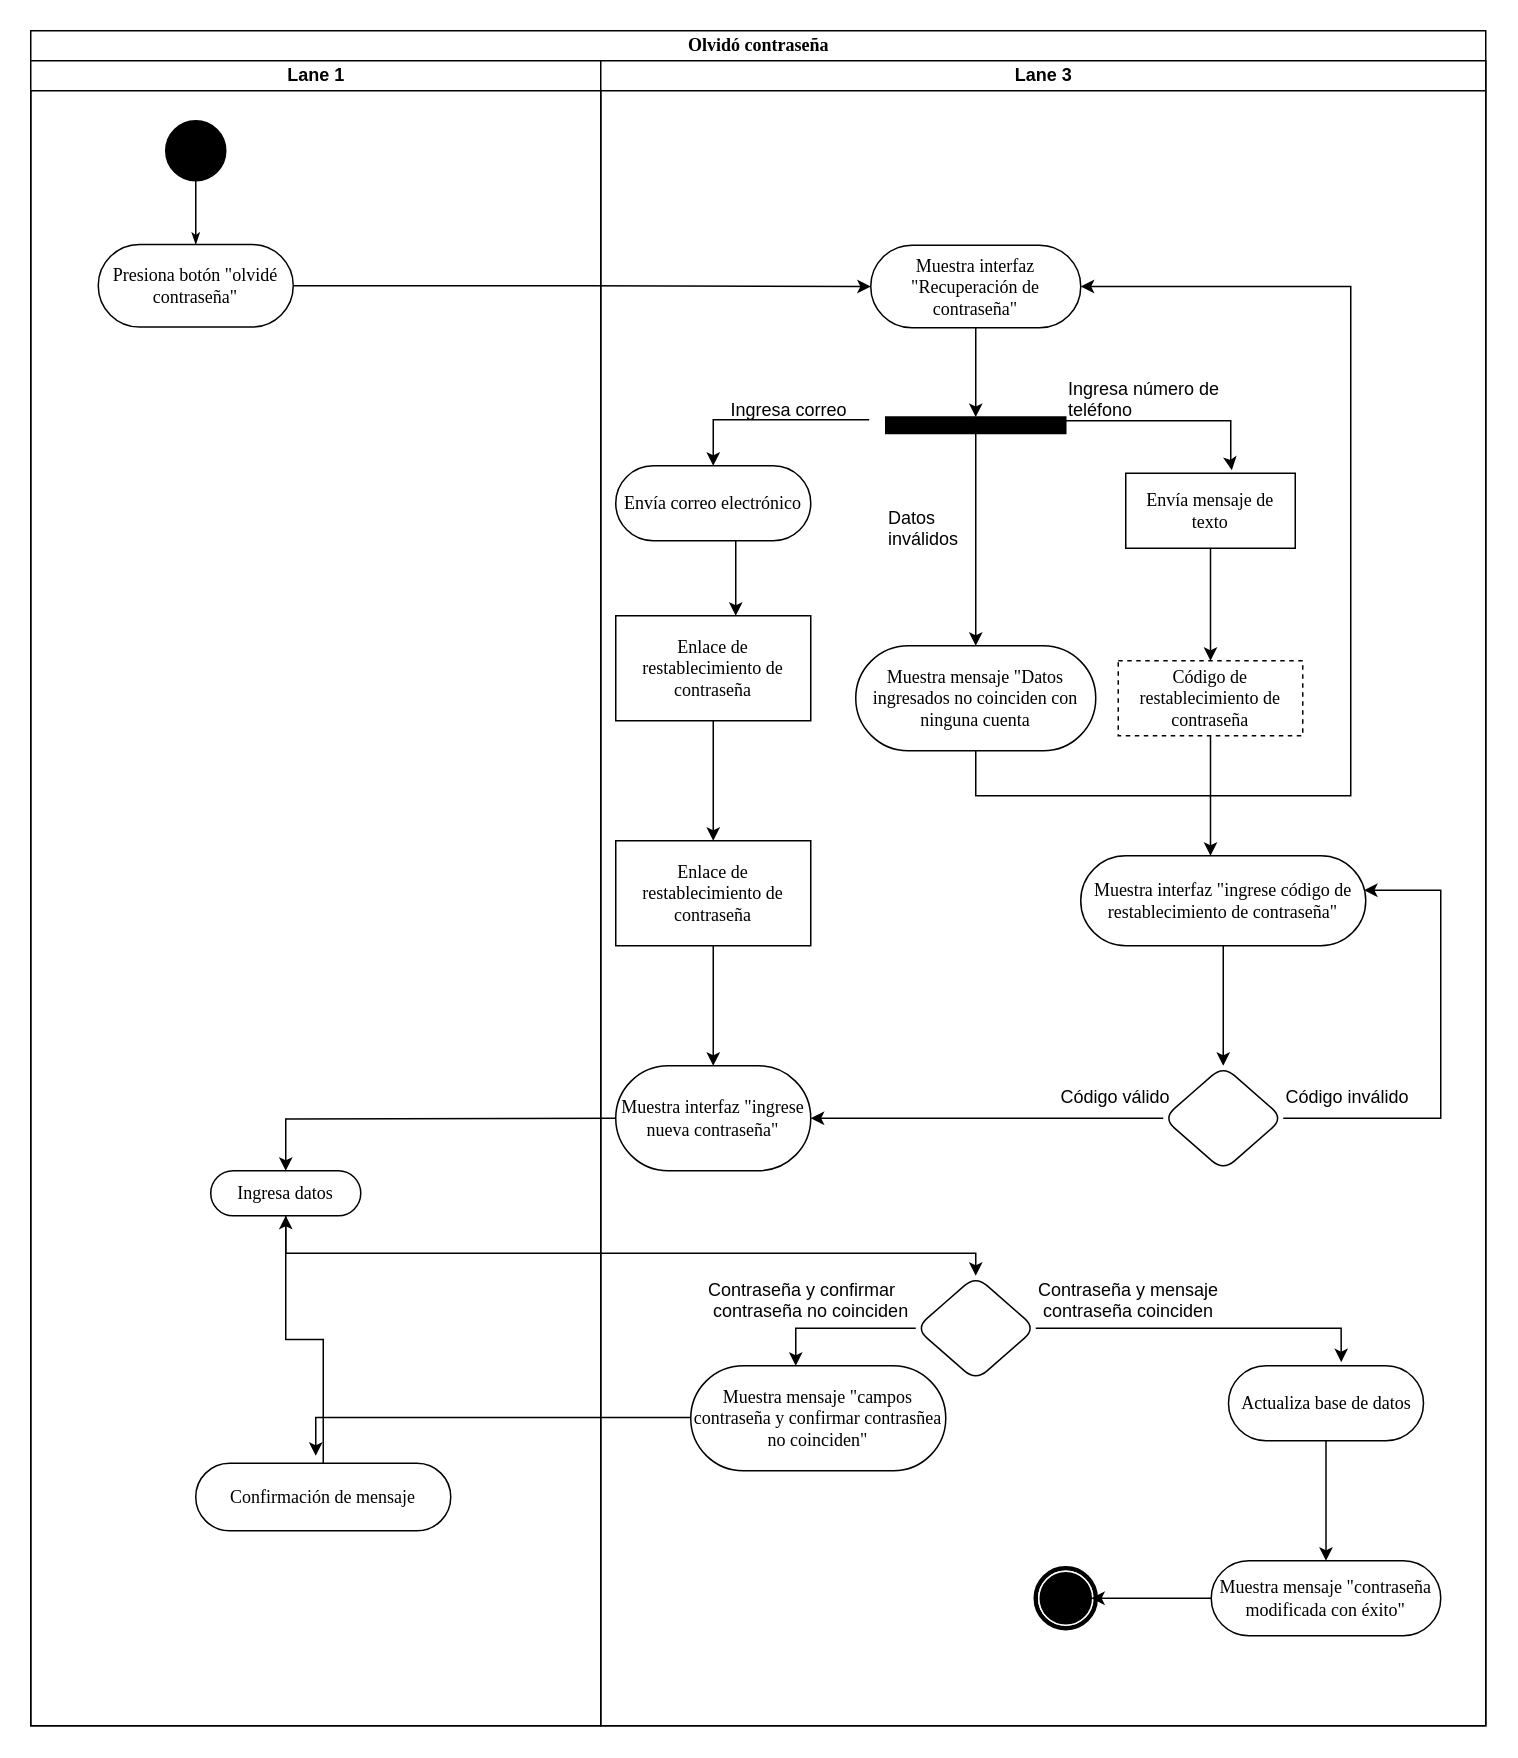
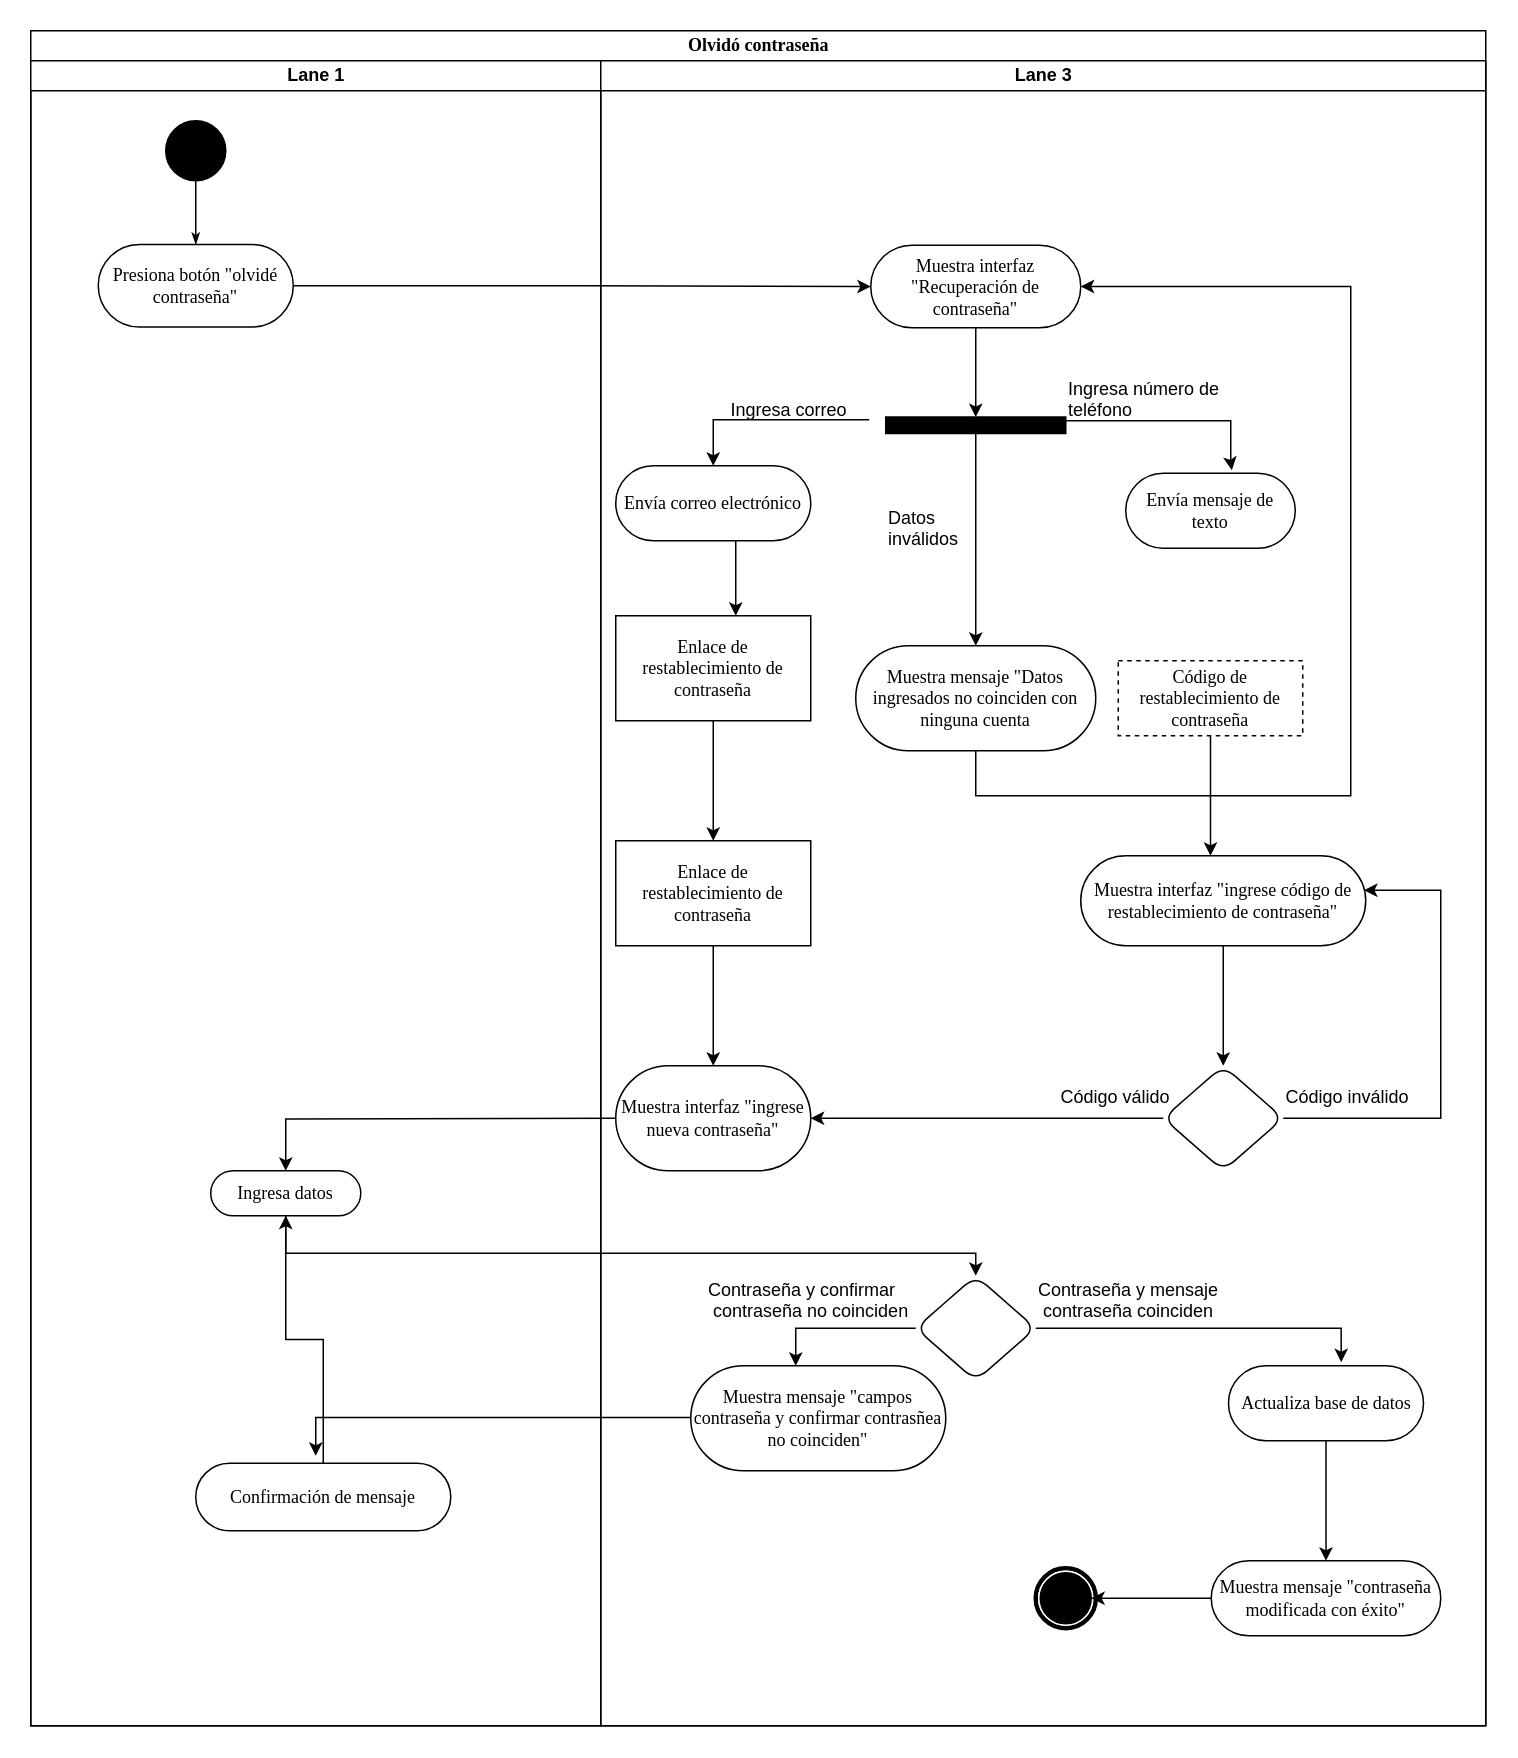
- <mxCell id="24" value="Envía mensaje de texto" style="whiteSpace=wrap;html=1;shadow=0;comic=0;labelBackgroundColor=none;strokeColor=#000000;strokeWidth=1;fillColor=#ffffff;fontFamily=Verdana;fontSize=12;fontColor=#000000;align=center;arcSize=50;rounded=0;" vertex="1" parent="10"><mxGeometry x="350" y="275" width="113" height="50" as="geometry" /></mxCell>
+ <mxCell id="24" value="Envía mensaje de texto" style="rounded=1;whiteSpace=wrap;html=1;shadow=0;comic=0;labelBackgroundColor=none;strokeColor=#000000;strokeWidth=1;fillColor=#ffffff;fontFamily=Verdana;fontSize=12;fontColor=#000000;align=center;arcSize=50;" vertex="1" parent="10"><mxGeometry x="350" y="275" width="113" height="50" as="geometry" /></mxCell>
- <mxCell id="23" value="" style="edgeStyle=orthogonalEdgeStyle;rounded=0;orthogonalLoop=1;jettySize=auto;html=1;" edge="1" parent="10" source="24" target="26"><mxGeometry relative="1" as="geometry" /></mxCell>
